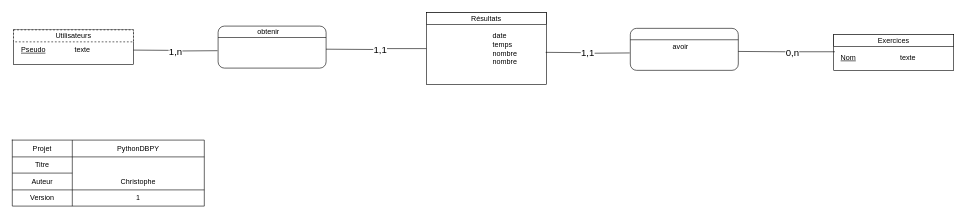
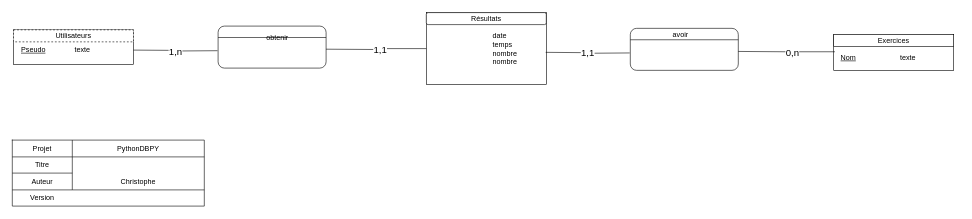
- <mxCell id="23" value="Résultats" style="rounded=0;whiteSpace=wrap;html=1;" parent="1" vertex="1"><mxGeometry x="710" y="20.5" width="200" height="20" as="geometry" /></mxCell>
+ <mxCell id="23" value="Résultats" style="whiteSpace=wrap;html=1;rounded=1;" parent="1" vertex="1"><mxGeometry x="710" y="20.5" width="200" height="20" as="geometry" /></mxCell>
- <mxCell id="33" value="obtenir" style="text;html=1;strokeColor=none;fillColor=none;align=center;verticalAlign=middle;whiteSpace=wrap;rounded=0;" parent="1" vertex="1"><mxGeometry x="387" y="43" width="120" height="20" as="geometry" /></mxCell>
+ <mxCell id="33" value="obtenir" style="text;html=1;strokeColor=none;fillColor=none;align=center;verticalAlign=middle;whiteSpace=wrap;rounded=0;" parent="1" vertex="1"><mxGeometry x="402" y="53" width="120" height="20" as="geometry" /></mxCell>
- <mxCell id="26" value="avoir" style="text;html=1;strokeColor=none;fillColor=none;align=center;verticalAlign=middle;whiteSpace=wrap;rounded=0;" parent="1" vertex="1"><mxGeometry x="1074" y="66.75" width="120" height="20" as="geometry" /></mxCell>
+ <mxCell id="26" value="avoir" style="text;html=1;strokeColor=none;fillColor=none;align=center;verticalAlign=middle;whiteSpace=wrap;rounded=0;" parent="1" vertex="1"><mxGeometry x="1074" y="46.75" width="120" height="20" as="geometry" /></mxCell>
- <mxCell id="19" value="1" style="shape=partialRectangle;html=1;whiteSpace=wrap;connectable=0;overflow=hidden;fillColor=none;top=0;left=0;bottom=0;right=0;" parent="17" vertex="1"><mxGeometry x="100" width="220" height="27" as="geometry"><mxRectangle width="220" height="27" as="alternateBounds" /></mxGeometry></mxCell>
